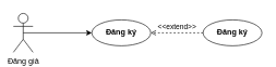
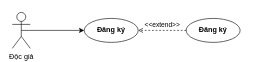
- <mxCell id="2" value="Đăng giả" style="shape=umlActor;verticalLabelPosition=bottom;verticalAlign=top;html=1;outlineConnect=0;" vertex="1" parent="1"><mxGeometry x="20" y="20" width="30" height="60" as="geometry" /></mxCell>
+ <mxCell id="2" value="Độc giả" style="shape=umlActor;verticalLabelPosition=bottom;verticalAlign=top;html=1;outlineConnect=0;" vertex="1" parent="1"><mxGeometry x="20" y="20" width="30" height="60" as="geometry" /></mxCell>
